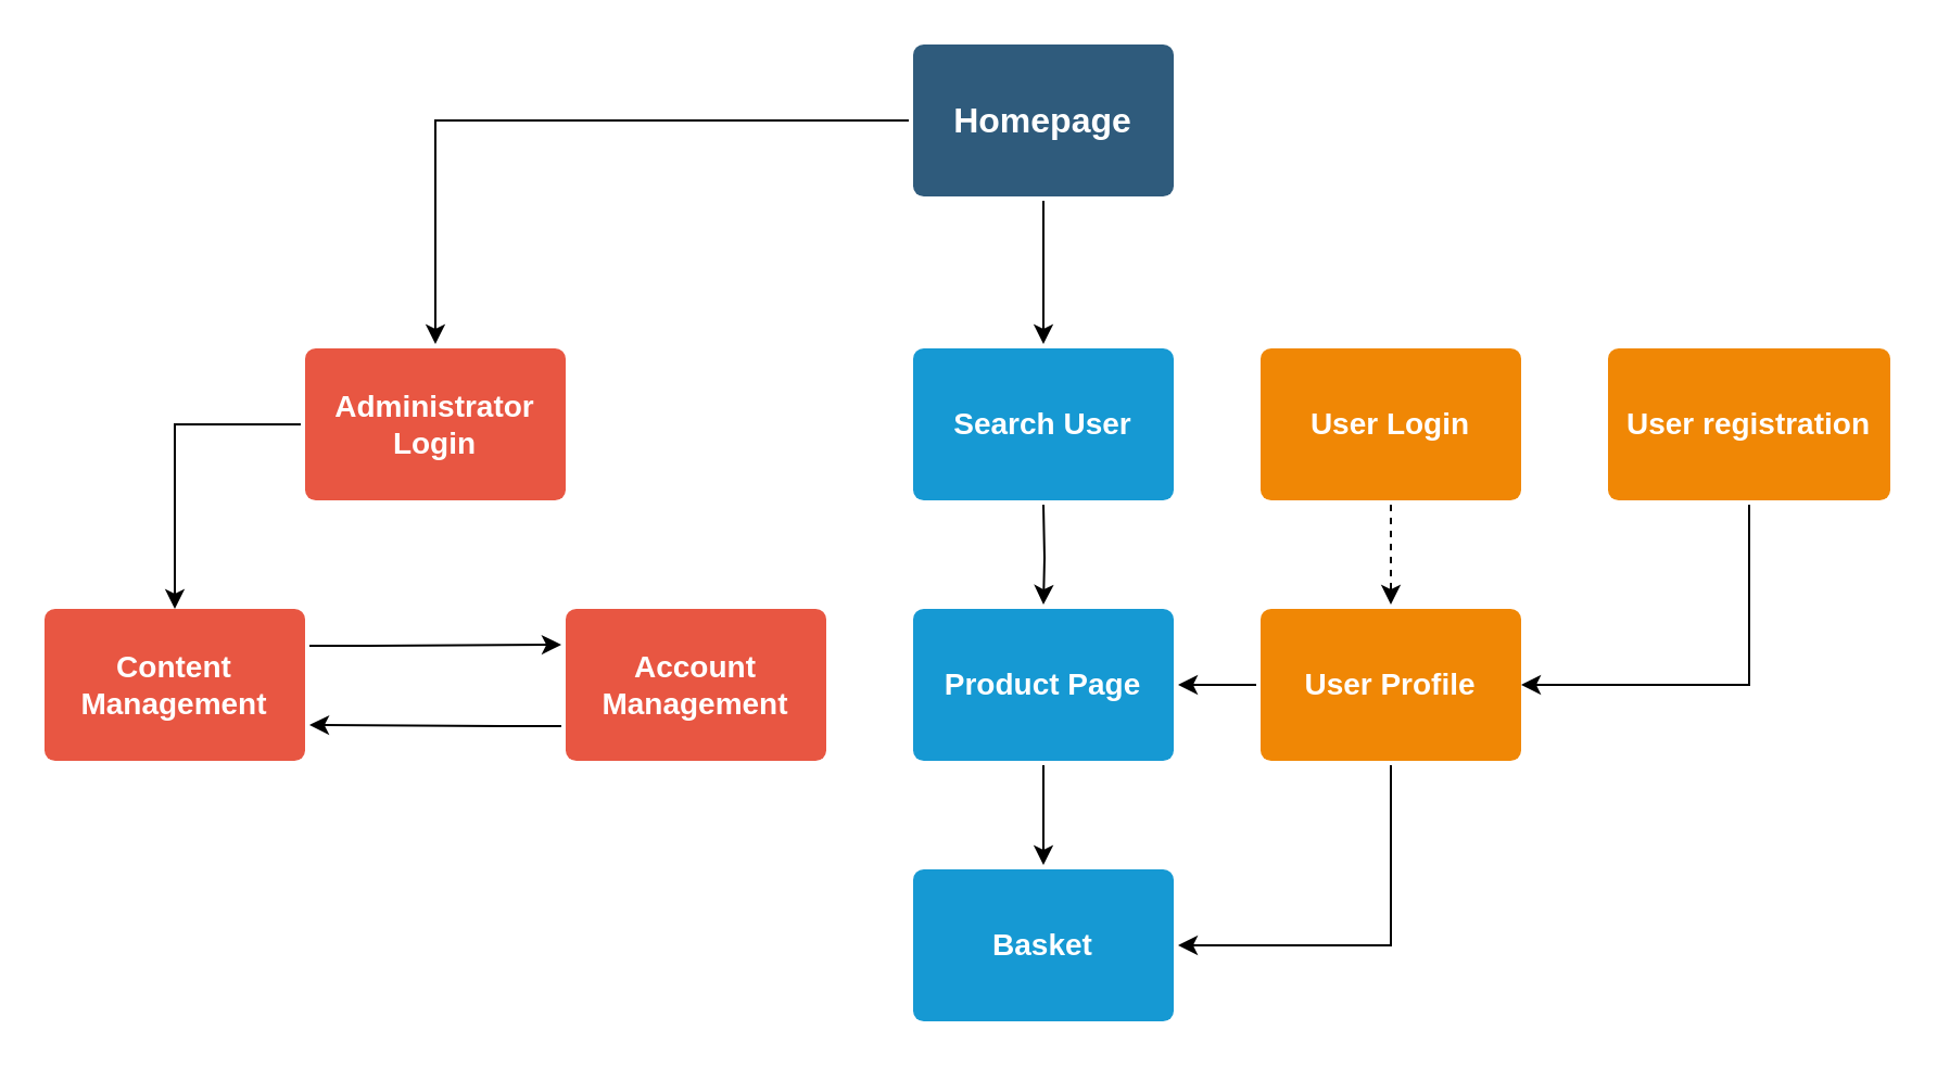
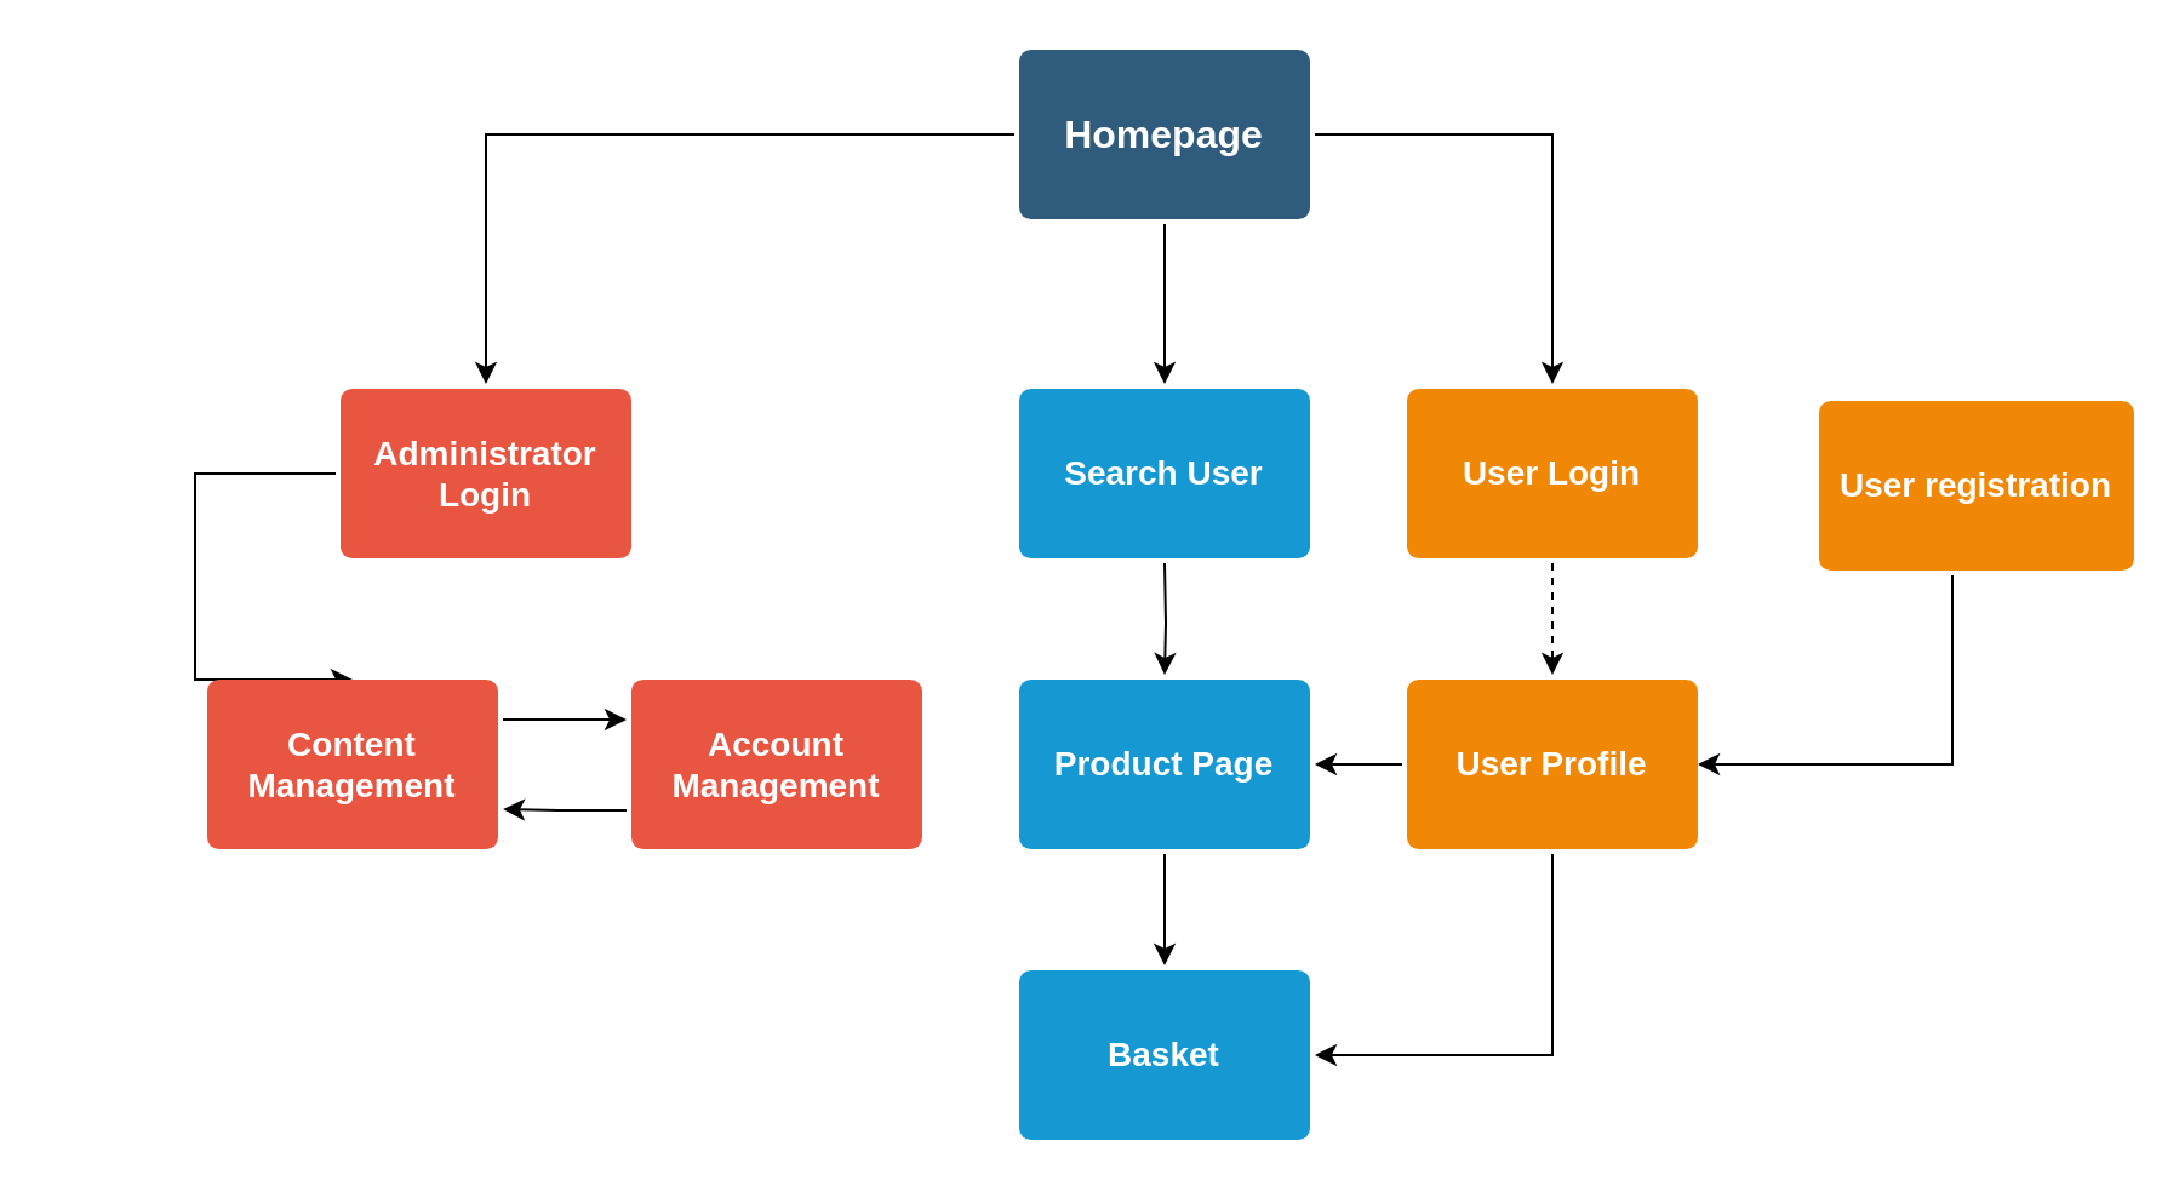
+ <mxCell id="3" style="edgeStyle=orthogonalEdgeStyle;rounded=0;orthogonalLoop=1;jettySize=auto;html=1;entryX=0.5;entryY=0;entryDx=0;entryDy=0;" edge="1" parent="1" source="5" target="13"><mxGeometry relative="1" as="geometry" /></mxCell>
- <mxCell id="18" value="User registration" style="rounded=1;whiteSpace=wrap;html=1;shadow=0;labelBackgroundColor=none;strokeColor=none;strokeWidth=3;fillColor=#F08705;fontFamily=Helvetica;fontSize=14;fontColor=#FFFFFF;align=center;spacing=5;fontStyle=1;arcSize=7;perimeterSpacing=2;" vertex="1" parent="1"><mxGeometry x="740" y="160" width="130" height="70" as="geometry" /></mxCell>
+ <mxCell id="18" value="User registration" style="rounded=1;whiteSpace=wrap;html=1;shadow=0;labelBackgroundColor=none;strokeColor=none;strokeWidth=3;fillColor=#F08705;fontFamily=Helvetica;fontSize=14;fontColor=#FFFFFF;align=center;spacing=5;fontStyle=1;arcSize=7;perimeterSpacing=2;" vertex="1" parent="1"><mxGeometry x="750" y="165" width="130" height="70" as="geometry" /></mxCell>
- <mxCell id="23" value="Content Management" style="rounded=1;whiteSpace=wrap;html=1;shadow=0;labelBackgroundColor=none;strokeColor=none;strokeWidth=3;fillColor=#e85642;fontFamily=Helvetica;fontSize=14;fontColor=#FFFFFF;align=center;spacing=5;fontStyle=1;arcSize=7;perimeterSpacing=2;" vertex="1" parent="1"><mxGeometry x="20" y="280" width="120" height="70" as="geometry" /></mxCell>
+ <mxCell id="23" value="Content Management" style="rounded=1;whiteSpace=wrap;html=1;shadow=0;labelBackgroundColor=none;strokeColor=none;strokeWidth=3;fillColor=#e85642;fontFamily=Helvetica;fontSize=14;fontColor=#FFFFFF;align=center;spacing=5;fontStyle=1;arcSize=7;perimeterSpacing=2;" vertex="1" parent="1"><mxGeometry x="85" y="280" width="120" height="70" as="geometry" /></mxCell>
